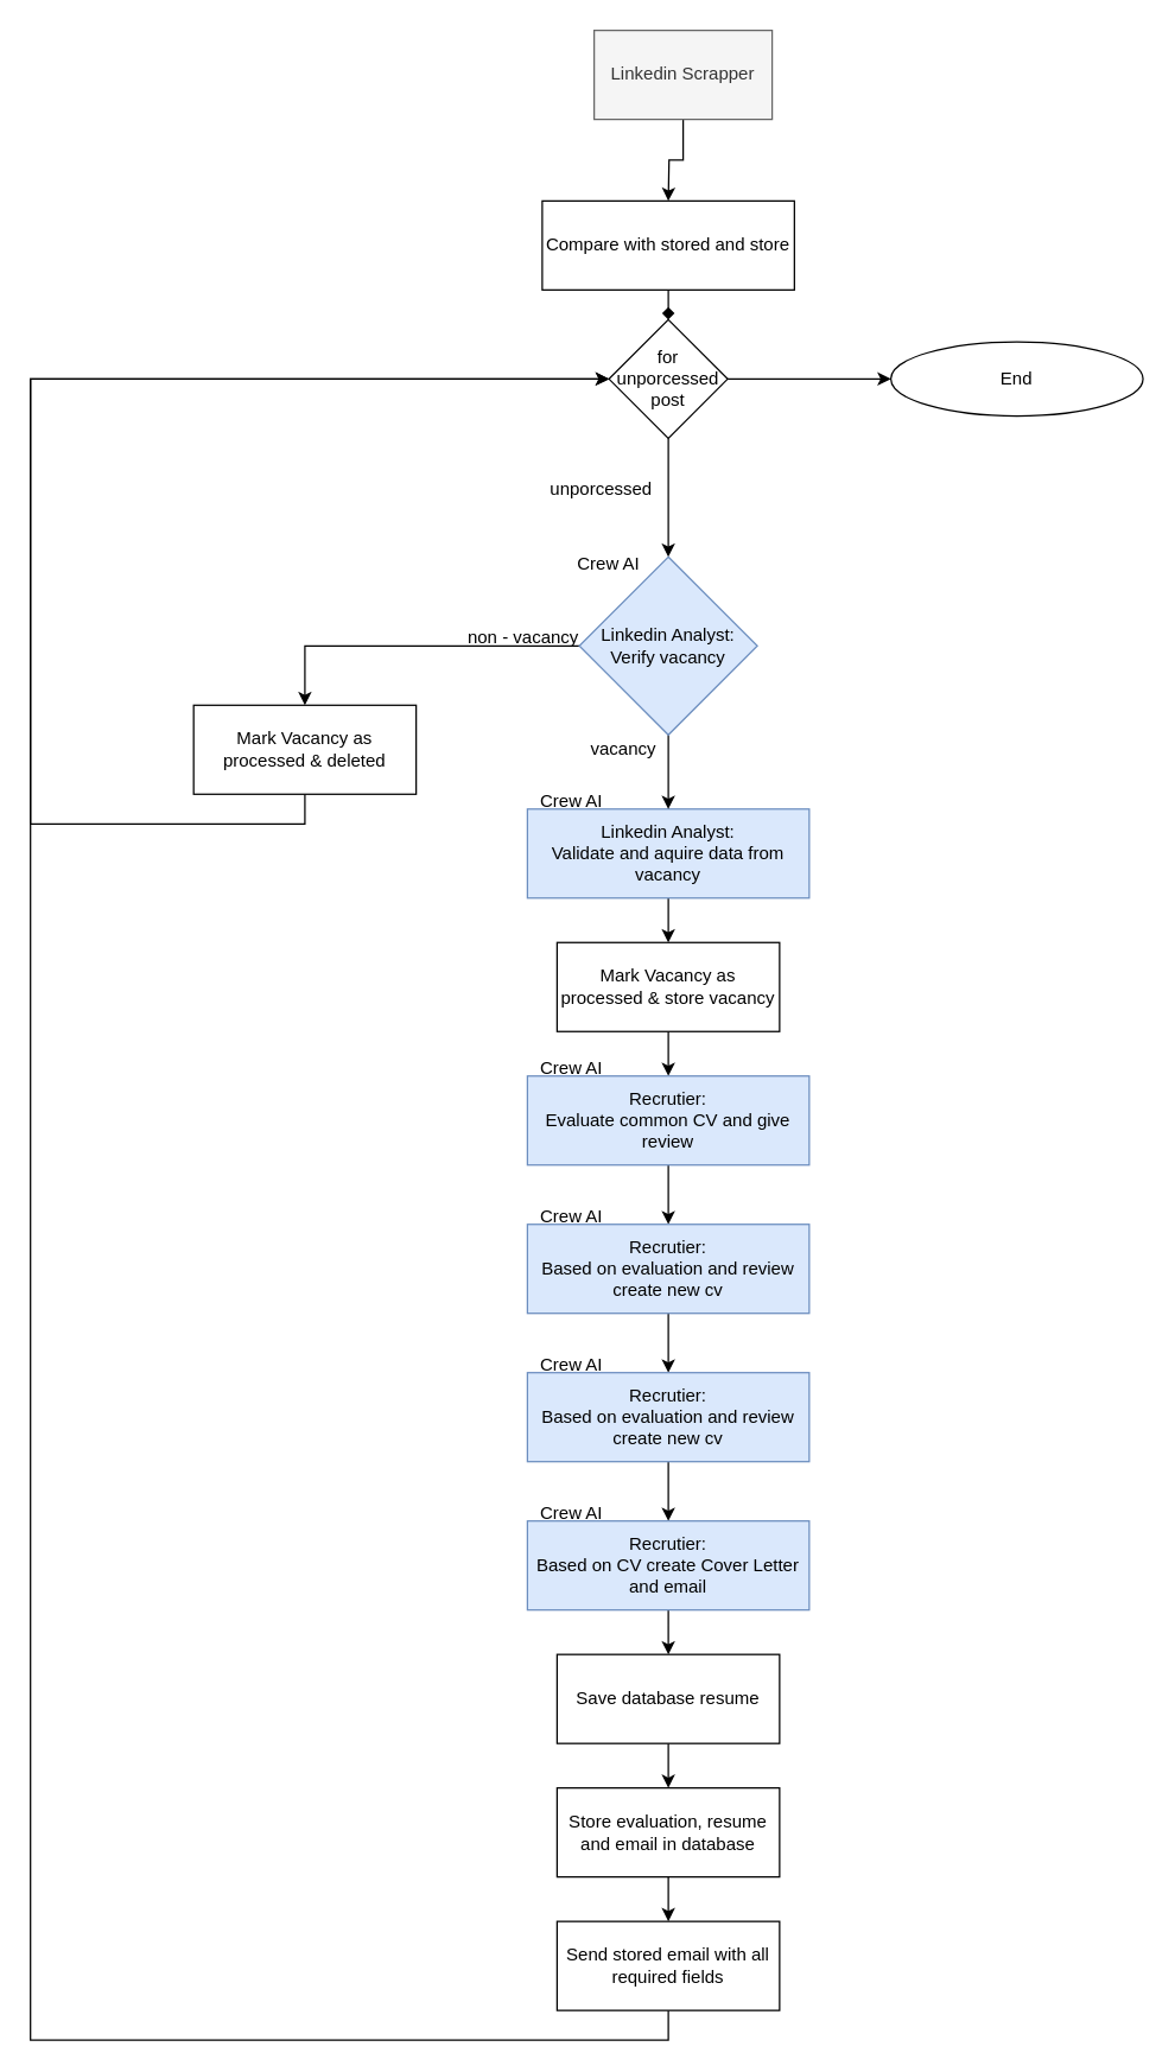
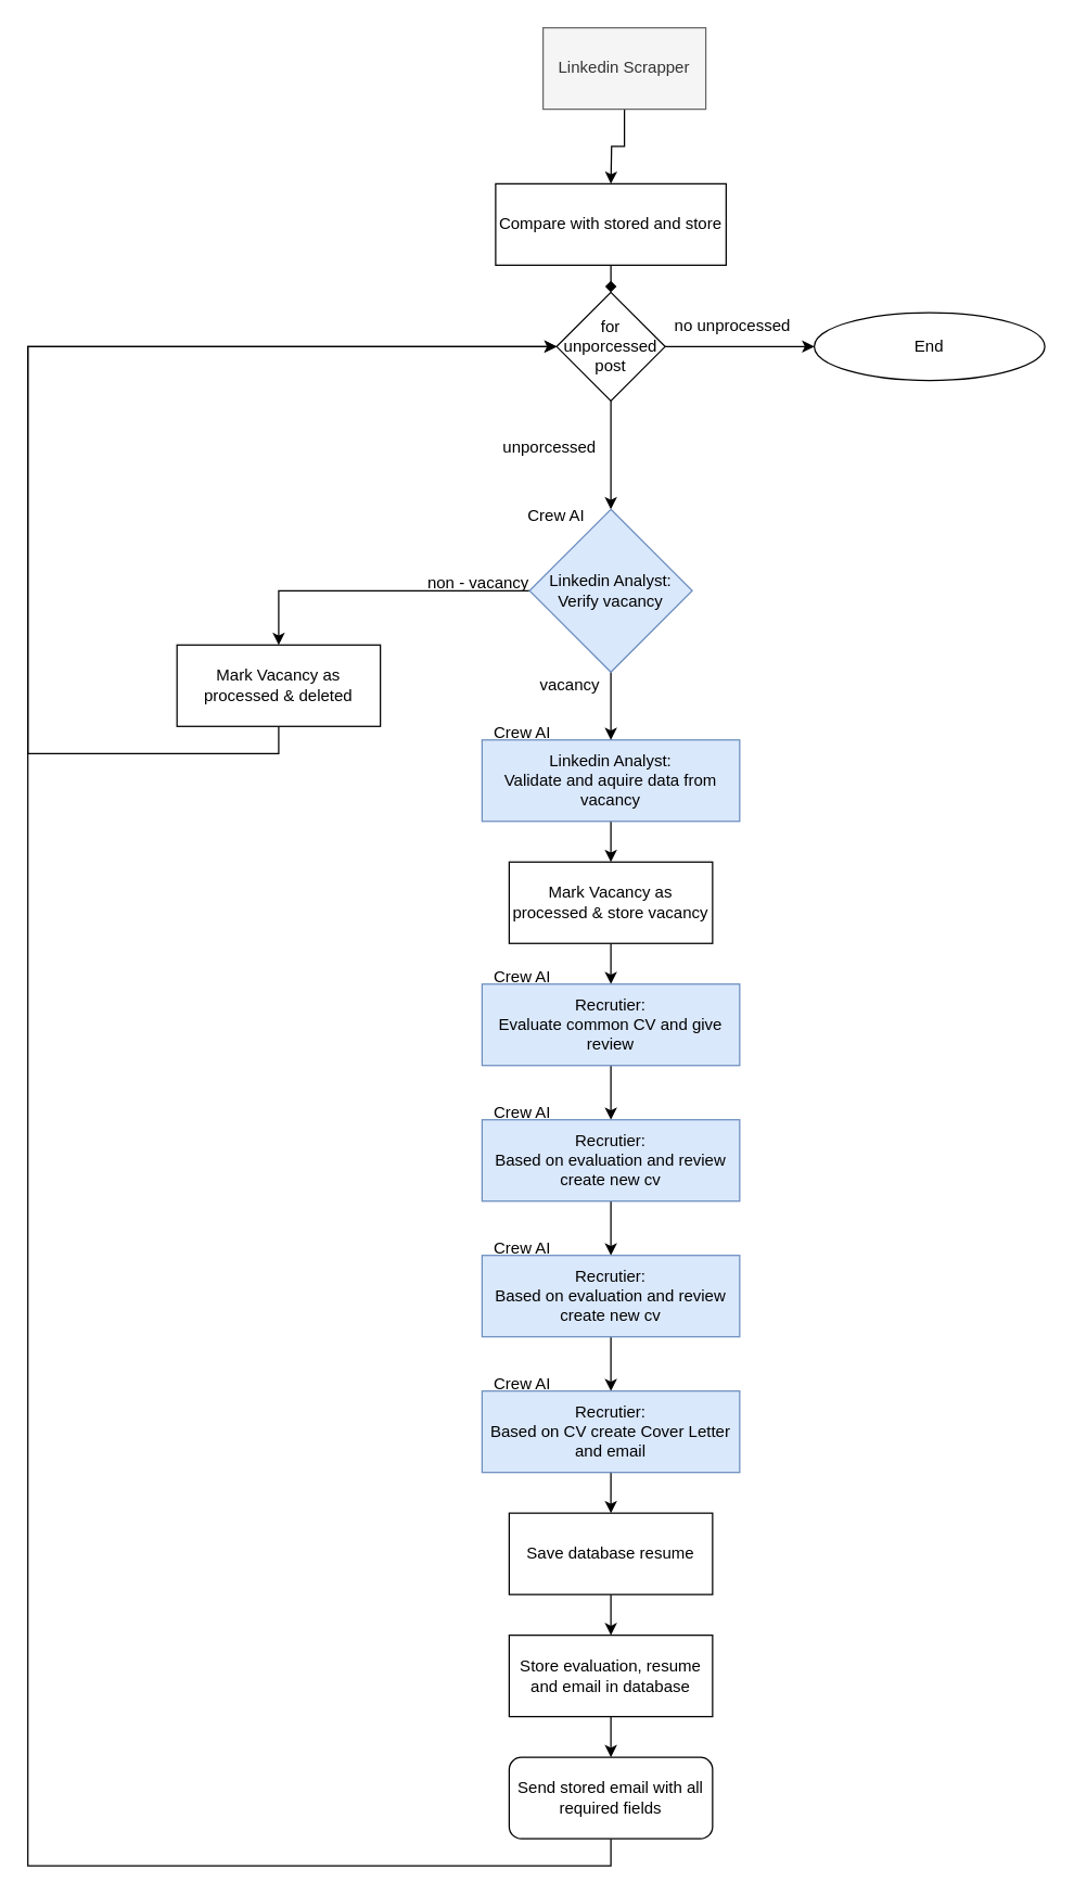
+ <mxCell id="21" value="no unprocessed" style="text;html=1;align=center;verticalAlign=middle;whiteSpace=wrap;rounded=0;" vertex="1" parent="1"><mxGeometry x="490" y="225" width="100" height="30" as="geometry" /></mxCell>
- <mxCell id="43" value="Send stored email with all required fields" style="rounded=0;whiteSpace=wrap;html=1;" vertex="1" parent="1"><mxGeometry x="375" y="1295" width="150" height="60" as="geometry" /></mxCell>
+ <mxCell id="43" value="Send stored email with all required fields" style="whiteSpace=wrap;html=1;rounded=1;" vertex="1" parent="1"><mxGeometry x="375" y="1295" width="150" height="60" as="geometry" /></mxCell>
